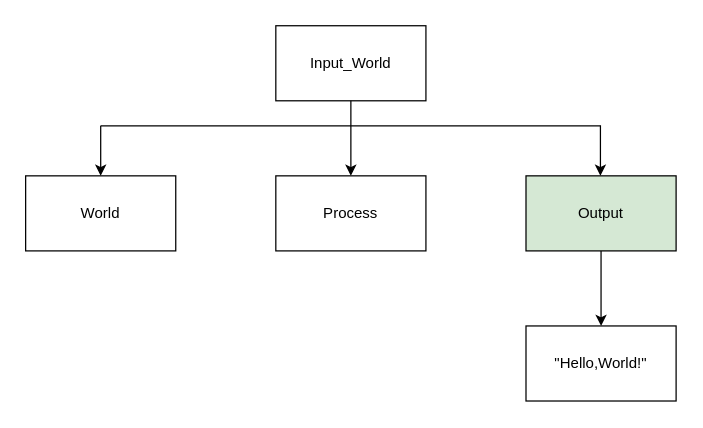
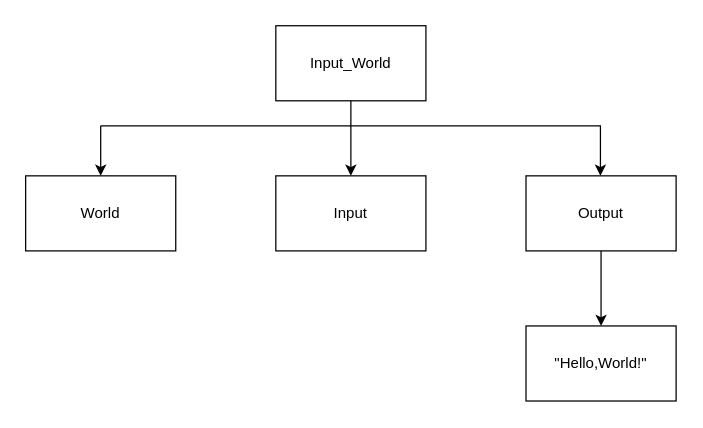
- <mxCell id="4" value="Process" style="rounded=0;whiteSpace=wrap;html=1;" vertex="1" parent="1"><mxGeometry x="220" y="140" width="120" height="60" as="geometry" /></mxCell>
+ <mxCell id="4" value="Input" style="rounded=0;whiteSpace=wrap;html=1;" vertex="1" parent="1"><mxGeometry x="220" y="140" width="120" height="60" as="geometry" /></mxCell>
- <mxCell id="5" value="Output" style="rounded=0;whiteSpace=wrap;html=1;fillColor=#d5e8d4;" vertex="1" parent="1"><mxGeometry x="420" y="140" width="120" height="60" as="geometry" /></mxCell>
+ <mxCell id="5" value="Output" style="rounded=0;whiteSpace=wrap;html=1;" vertex="1" parent="1"><mxGeometry x="420" y="140" width="120" height="60" as="geometry" /></mxCell>
